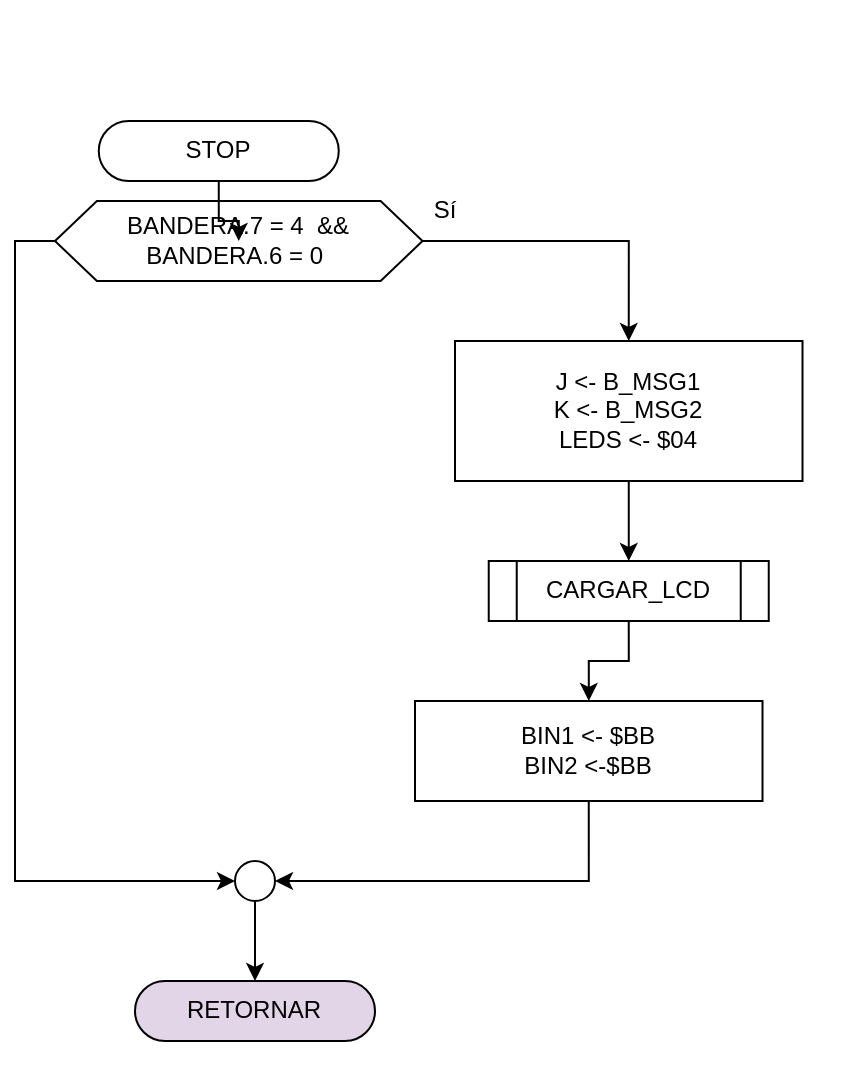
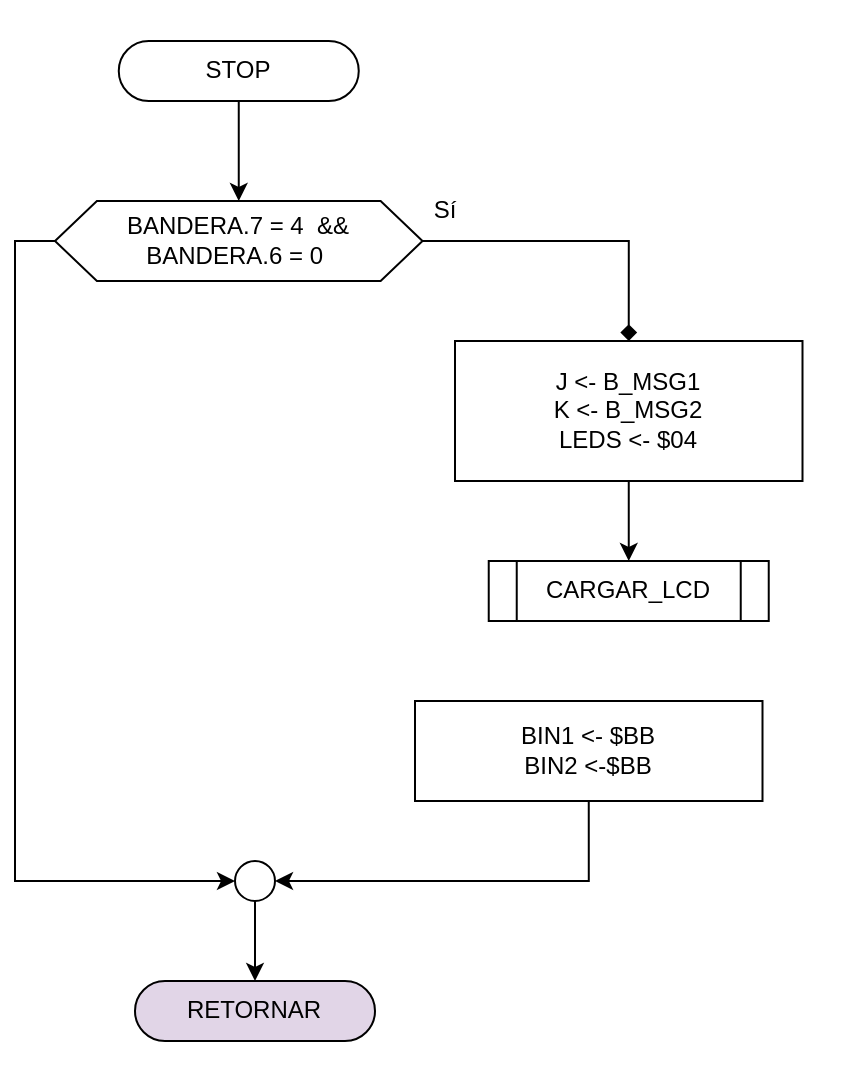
- <mxCell id="12" value="STOP" style="rounded=1;whiteSpace=wrap;html=1;fontSize=12;glass=0;strokeWidth=1;shadow=0;arcSize=50;" vertex="1" parent="1"><mxGeometry x="41.88" y="60" width="120" height="30" as="geometry" /></mxCell>
+ <mxCell id="12" value="STOP" style="rounded=1;whiteSpace=wrap;html=1;fontSize=12;glass=0;strokeWidth=1;shadow=0;arcSize=50;" vertex="1" parent="1"><mxGeometry x="51.88" y="20" width="120" height="30" as="geometry" /></mxCell>
- <mxCell id="4" style="edgeStyle=orthogonalEdgeStyle;rounded=0;orthogonalLoop=1;jettySize=auto;html=1;exitX=1;exitY=0.5;exitDx=0;exitDy=0;entryX=0.5;entryY=0;entryDx=0;entryDy=0;" edge="1" parent="1" source="6" target="8"><mxGeometry relative="1" as="geometry" /></mxCell>
+ <mxCell id="4" style="edgeStyle=orthogonalEdgeStyle;rounded=0;orthogonalLoop=1;jettySize=auto;html=1;exitX=1;exitY=0.5;exitDx=0;exitDy=0;entryX=0.5;entryY=0;entryDx=0;entryDy=0;endArrow=diamond;" edge="1" parent="1" source="6" target="8"><mxGeometry relative="1" as="geometry" /></mxCell>
- <mxCell id="15" style="edgeStyle=orthogonalEdgeStyle;rounded=0;orthogonalLoop=1;jettySize=auto;html=1;exitX=0.5;exitY=1;exitDx=0;exitDy=0;" edge="1" parent="1" source="16" target="10"><mxGeometry relative="1" as="geometry" /></mxCell>
